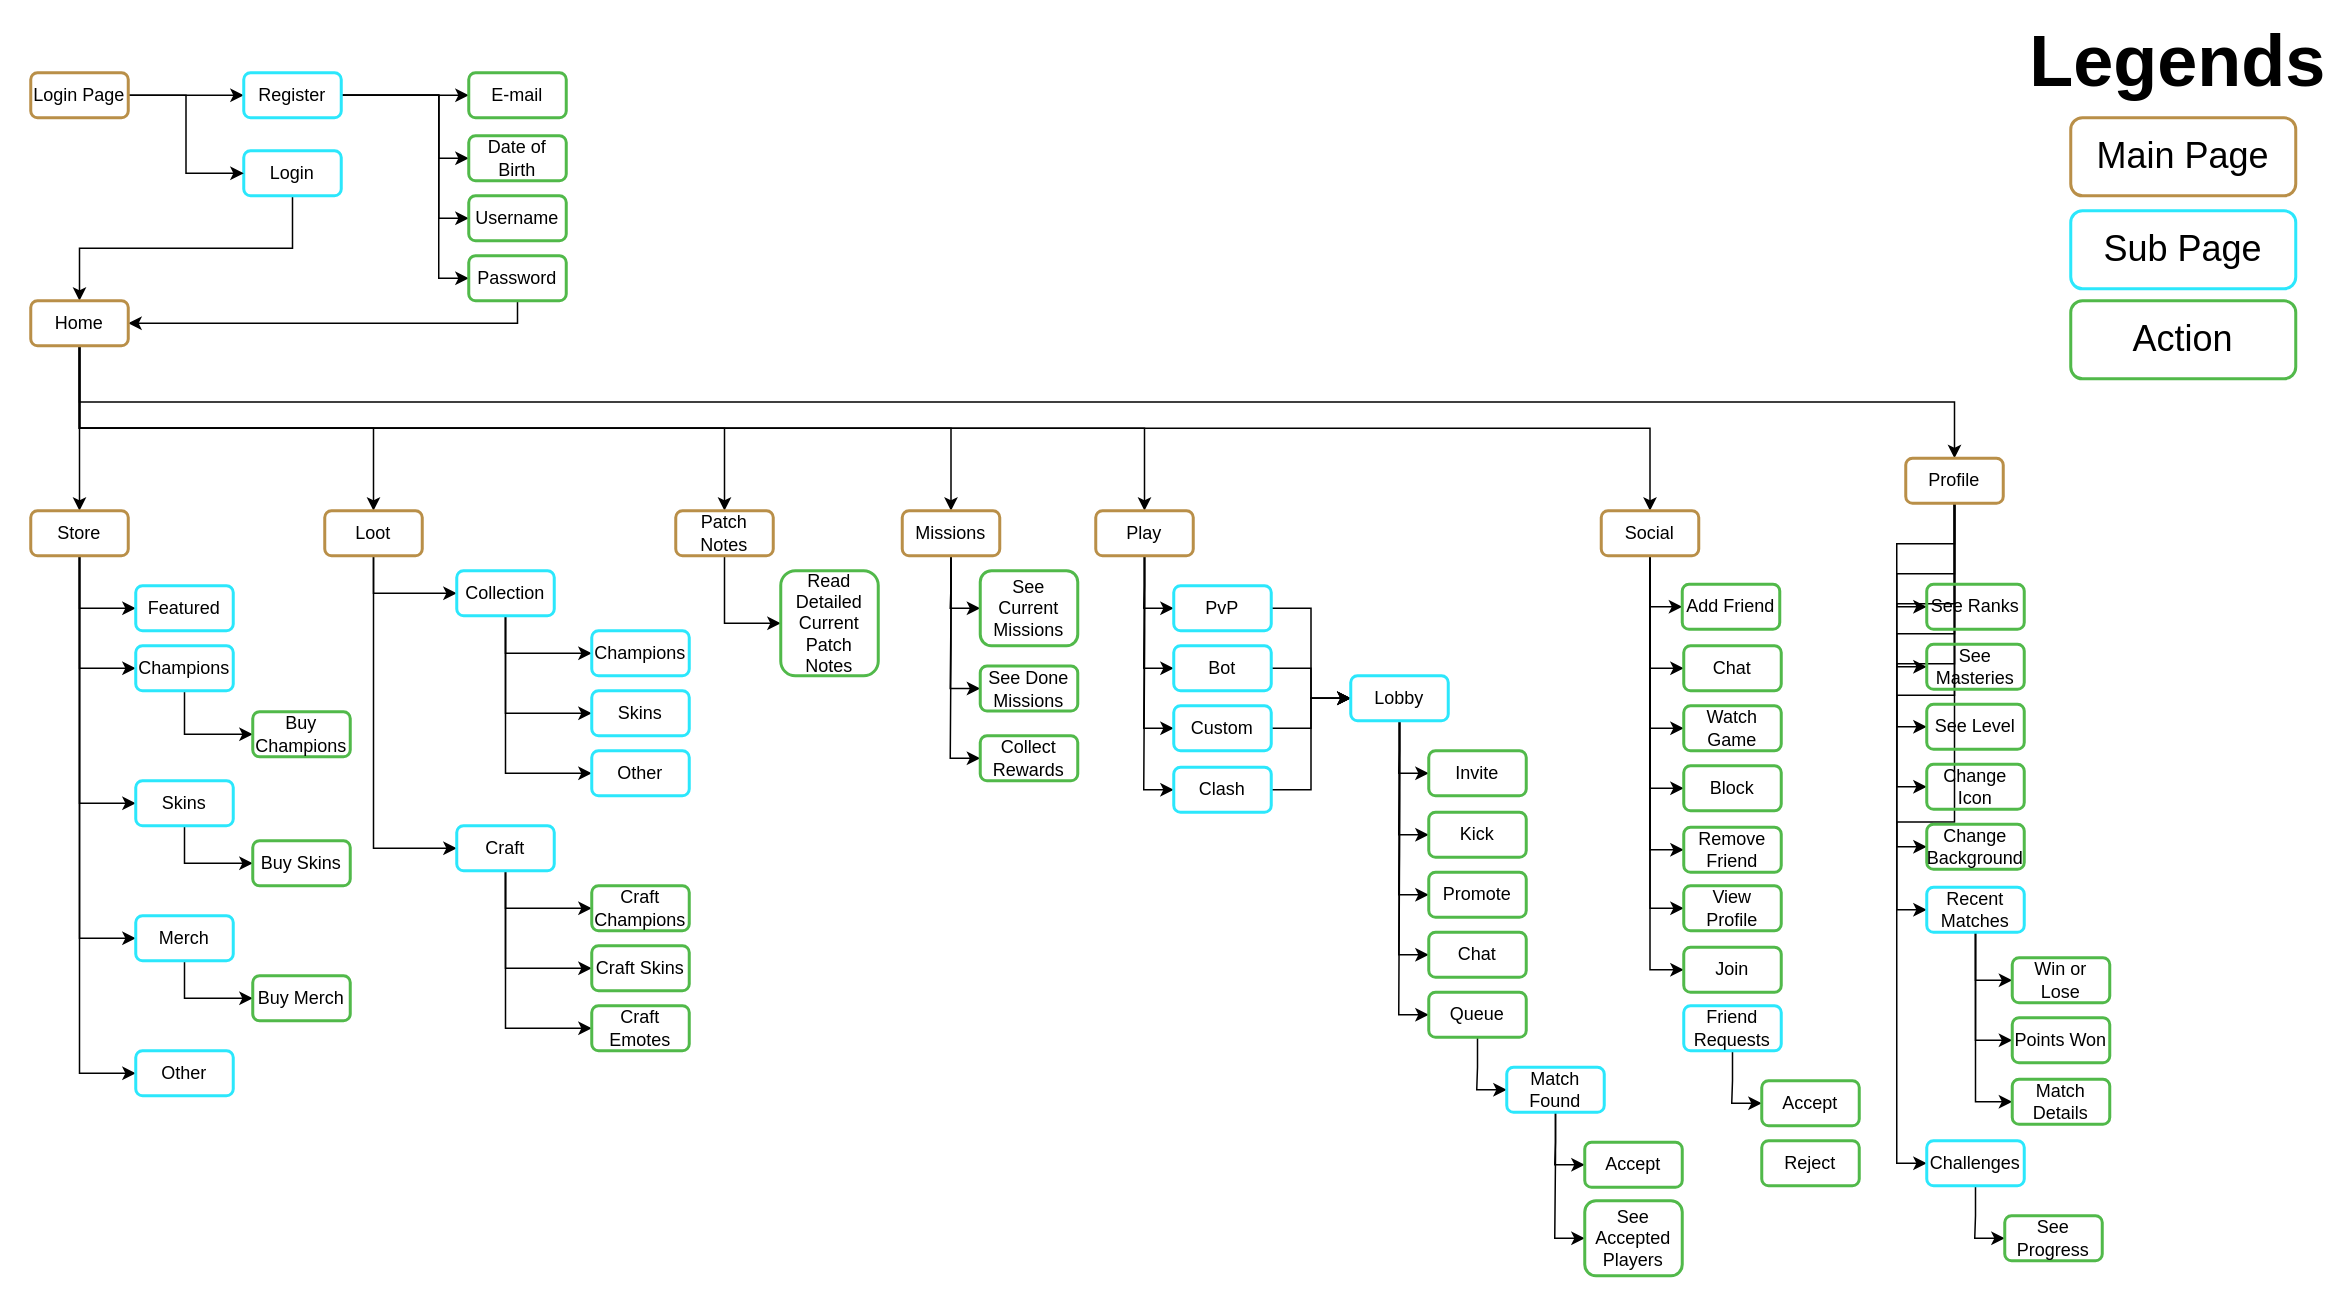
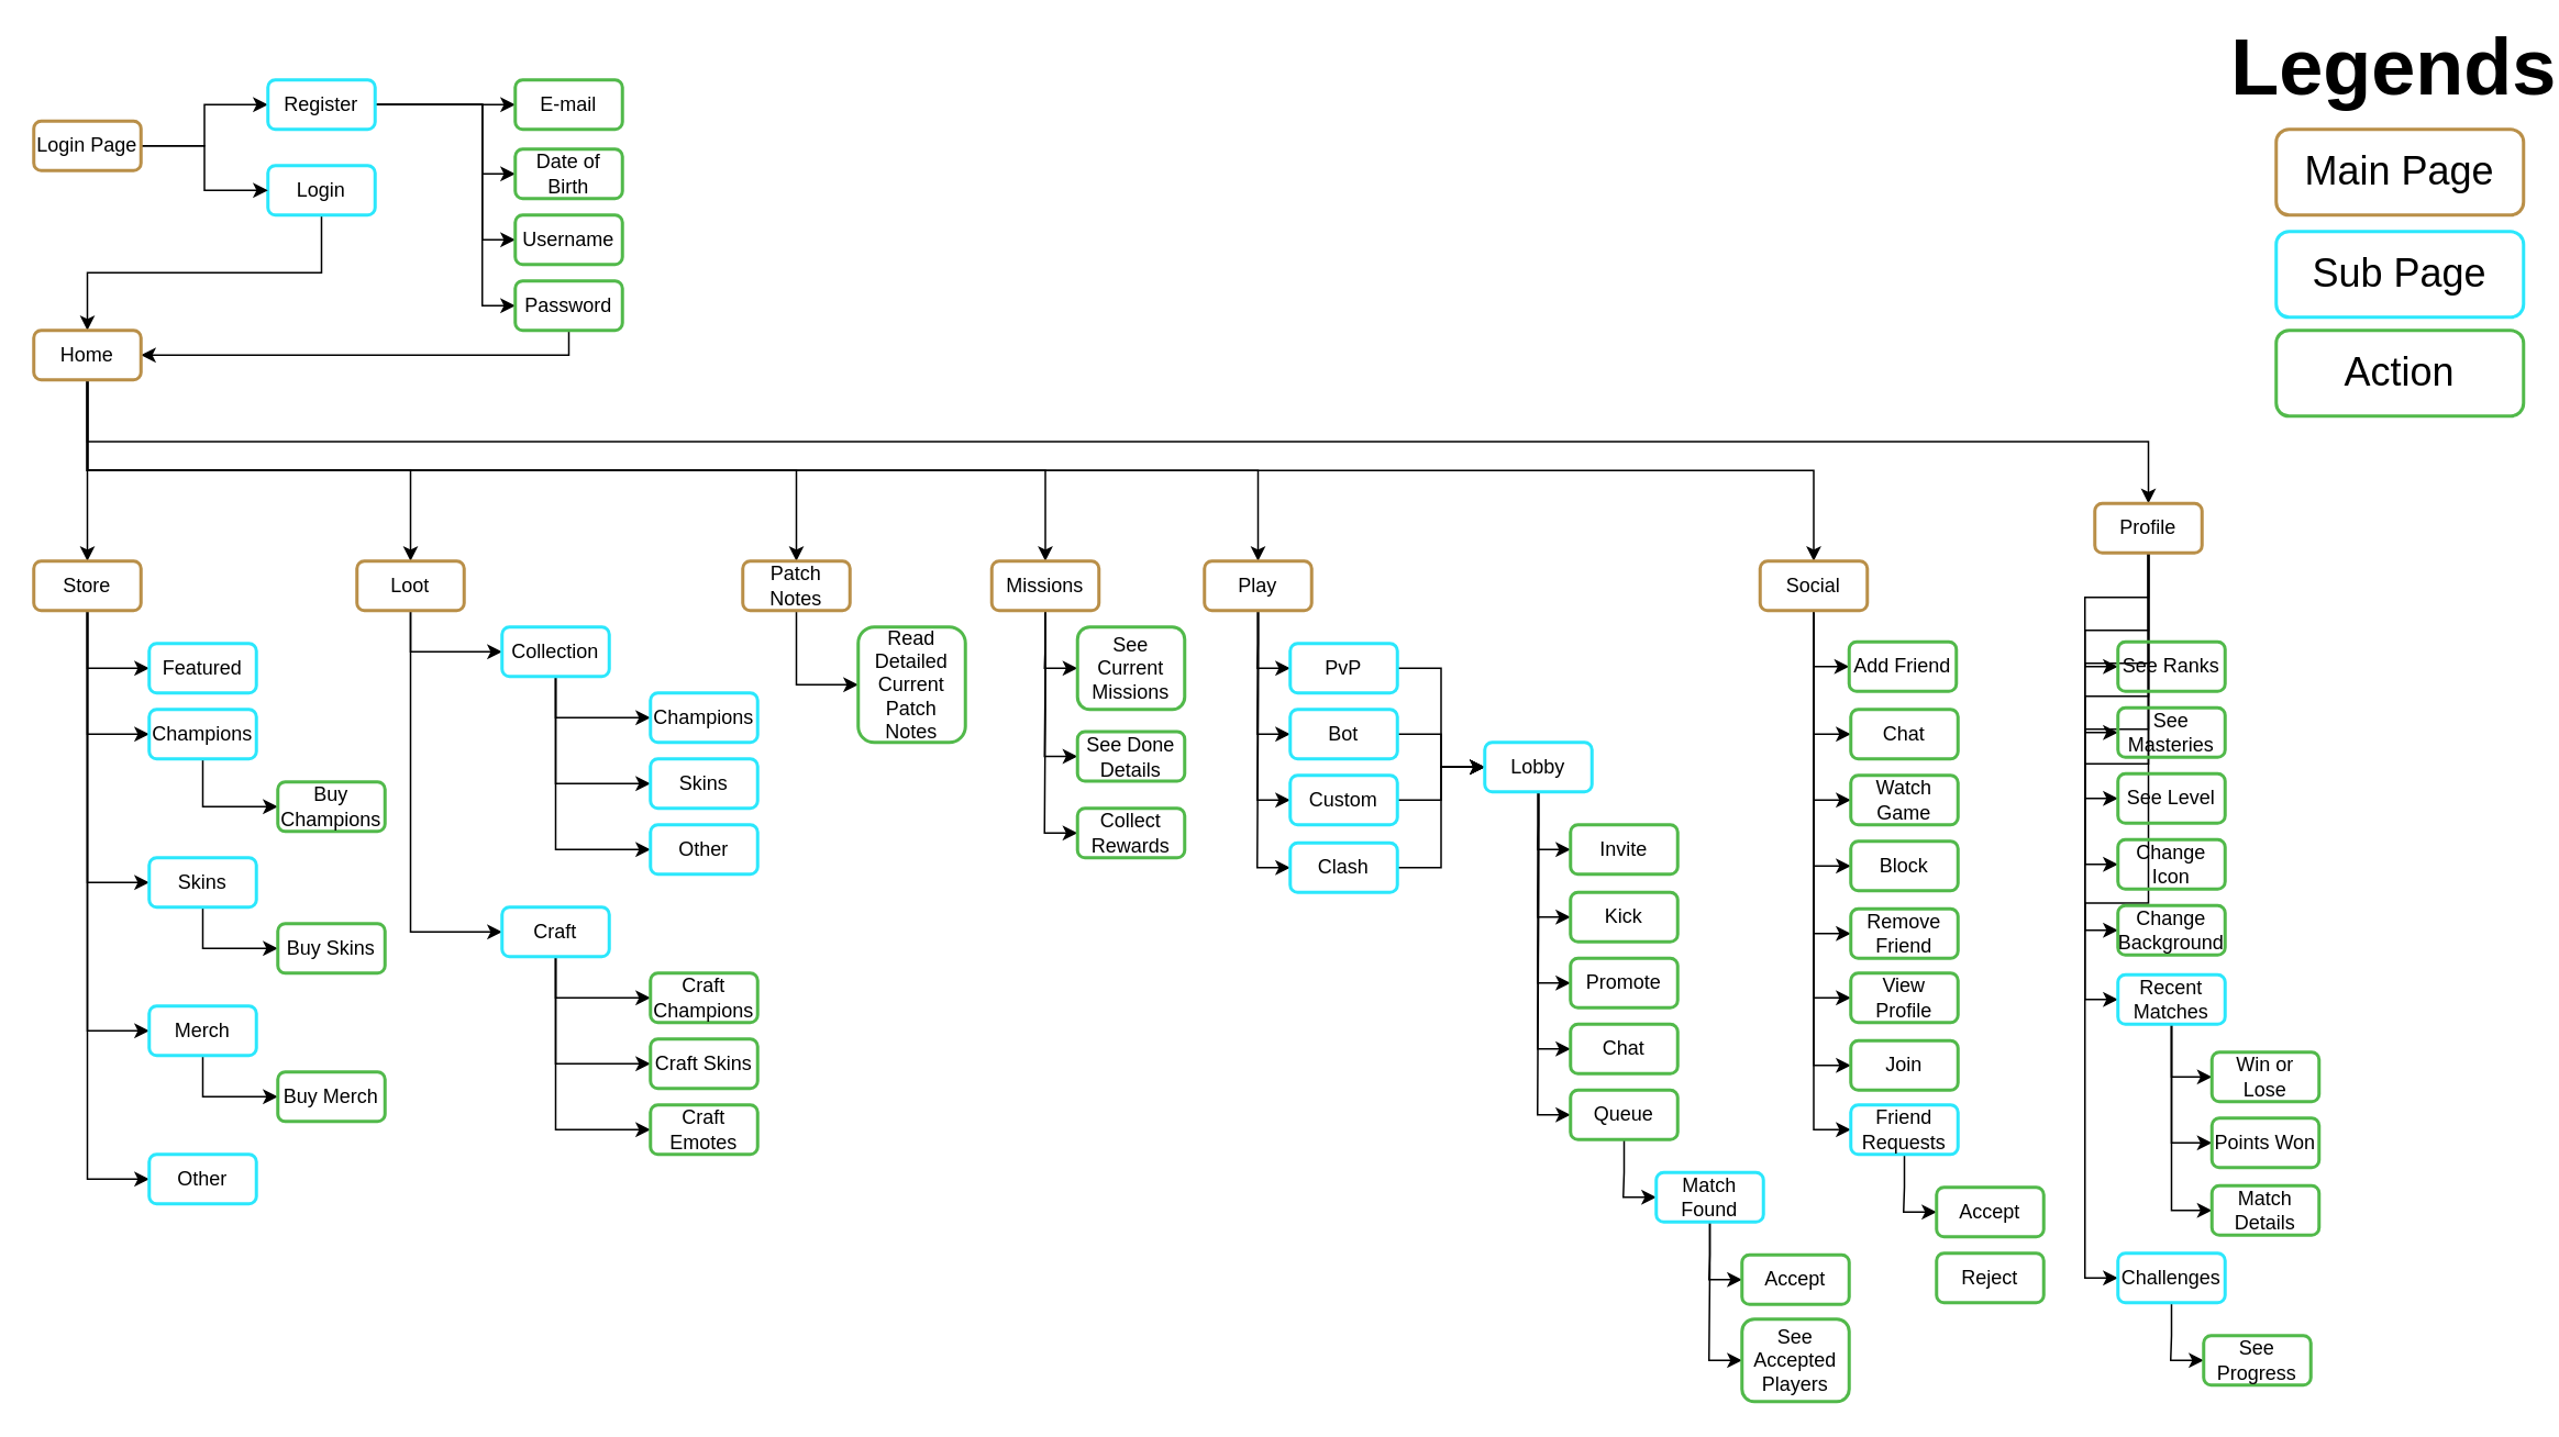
- <mxCell id="6" value="Login Page" style="rounded=1;whiteSpace=wrap;html=1;fontSize=12;glass=0;strokeWidth=2;shadow=0;fillColor=none;strokeColor=#B98F48;perimeterSpacing=0;" vertex="1" parent="1"><mxGeometry x="20" y="48" width="65" height="30" as="geometry" /></mxCell>
+ <mxCell id="6" value="Login Page" style="rounded=1;whiteSpace=wrap;html=1;fontSize=12;glass=0;strokeWidth=2;shadow=0;fillColor=none;strokeColor=#B98F48;perimeterSpacing=0;" vertex="1" parent="1"><mxGeometry x="20" y="73" width="65" height="30" as="geometry" /></mxCell>
- <mxCell id="67" value="See Done Missions" style="rounded=1;whiteSpace=wrap;html=1;fontSize=12;glass=0;strokeWidth=2;shadow=0;fillColor=none;strokeColor=#51B94A;perimeterSpacing=0;" vertex="1" parent="1"><mxGeometry x="653" y="443.5" width="65" height="30" as="geometry" /></mxCell>
+ <mxCell id="67" value="See Done Details" style="rounded=1;whiteSpace=wrap;html=1;fontSize=12;glass=0;strokeWidth=2;shadow=0;fillColor=none;strokeColor=#51B94A;perimeterSpacing=0;" vertex="1" parent="1"><mxGeometry x="653" y="443.5" width="65" height="30" as="geometry" /></mxCell>
+ <mxCell id="106" style="edgeStyle=orthogonalEdgeStyle;rounded=0;orthogonalLoop=1;jettySize=auto;html=1;exitX=0.5;exitY=1;exitDx=0;exitDy=0;entryX=0;entryY=0.5;entryDx=0;entryDy=0;" edge="1" parent="1" source="107" target="116"><mxGeometry relative="1" as="geometry" /></mxCell>
